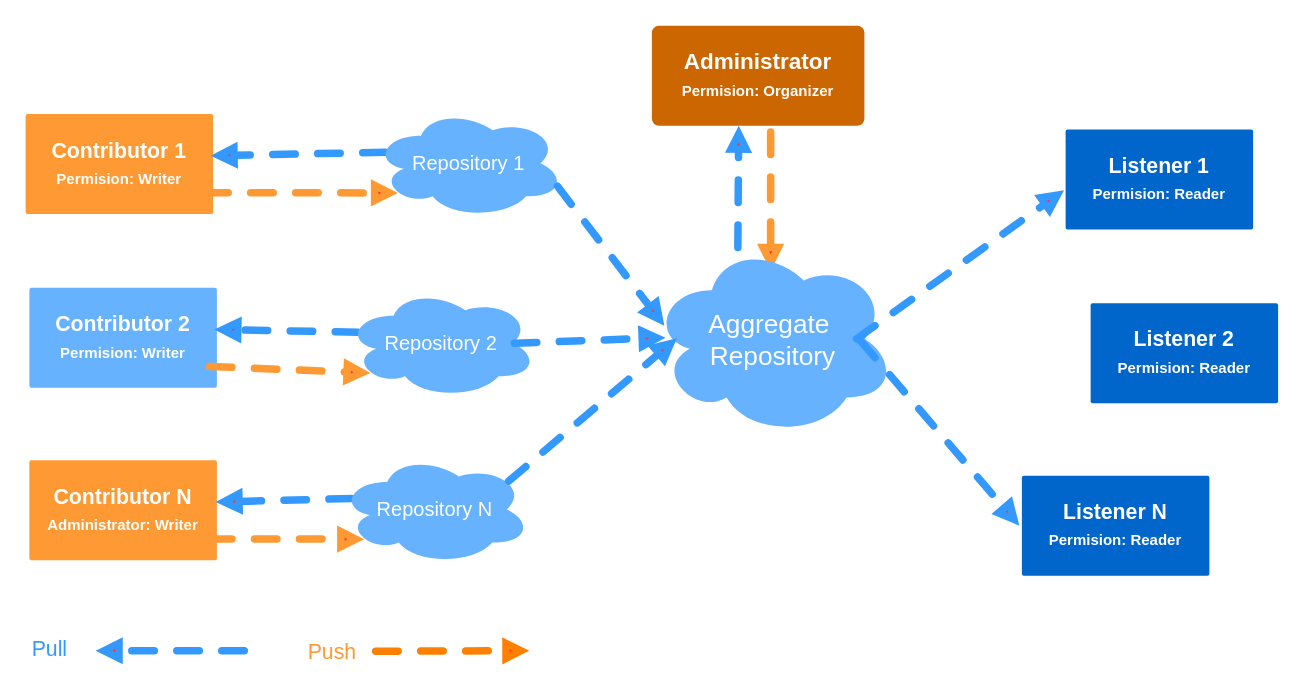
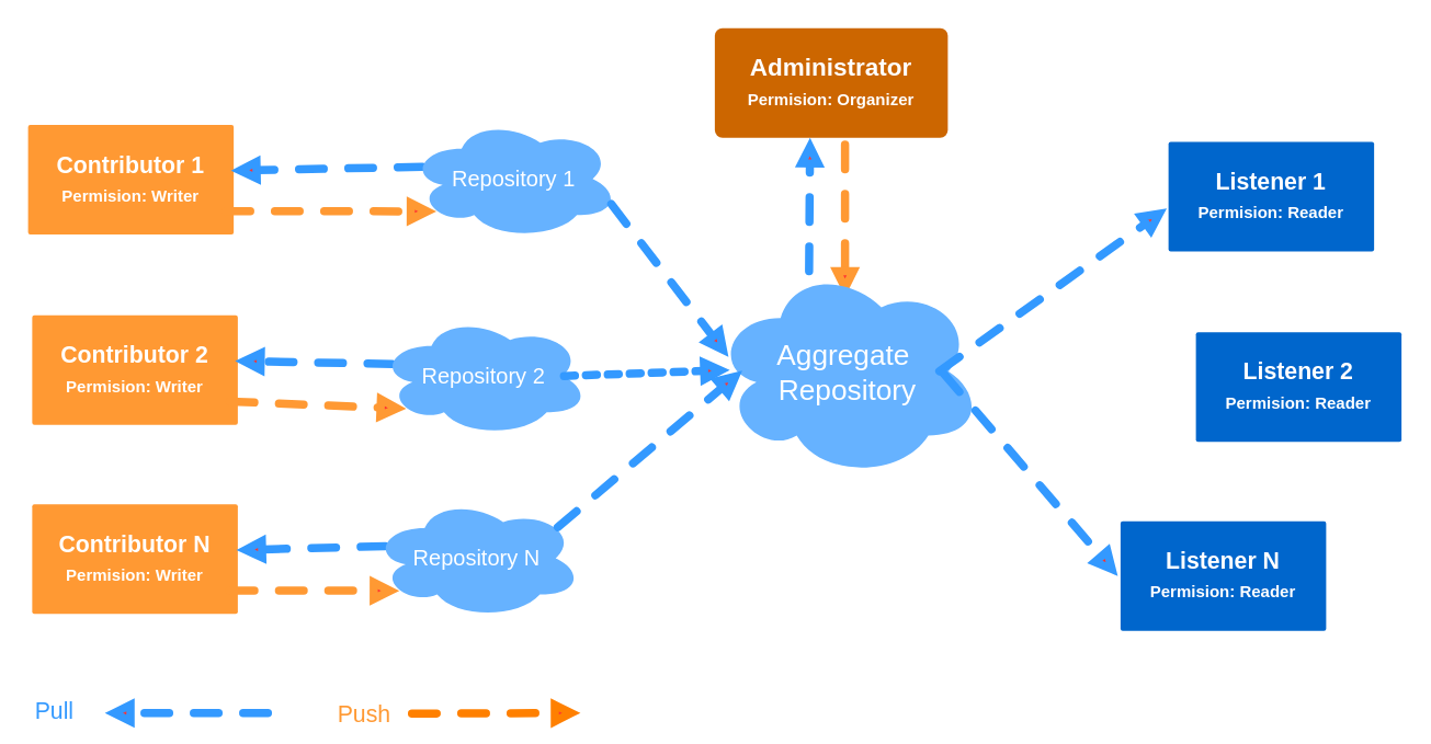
- <mxCell id="13" value="Contributor 2&lt;div&gt;&lt;span style=&quot;font-size: 12px;&quot;&gt;Permision: Writer&lt;/span&gt;&lt;br&gt;&lt;/div&gt;" style="rounded=1;whiteSpace=wrap;html=1;shadow=0;labelBackgroundColor=none;strokeColor=none;strokeWidth=3;fillColor=#66b2ff;fontFamily=Helvetica;fontSize=17;fontColor=#FFFFFF;align=center;spacing=5;fontStyle=1;arcSize=2;perimeterSpacing=2;" parent="1" vertex="1"><mxGeometry x="23" y="229.5" width="150" height="80" as="geometry" /></mxCell>
+ <mxCell id="13" value="Contributor 2&lt;div&gt;&lt;span style=&quot;font-size: 12px;&quot;&gt;Permision: Writer&lt;/span&gt;&lt;br&gt;&lt;/div&gt;" style="rounded=1;whiteSpace=wrap;html=1;shadow=0;labelBackgroundColor=none;strokeColor=none;strokeWidth=3;fillColor=#FF9933;fontFamily=Helvetica;fontSize=17;fontColor=#FFFFFF;align=center;spacing=5;fontStyle=1;arcSize=2;perimeterSpacing=2;" parent="1" vertex="1"><mxGeometry x="23" y="229.5" width="150" height="80" as="geometry" /></mxCell>
- <mxCell id="27" value="" style="endArrow=block;html=1;rounded=0;dashed=1;strokeWidth=6;flowAnimation=1;startFillColor=#3333FF;endFillColor=#FF3333;endFill=1;shadow=0;fixDash=0;fillColor=#d80073;strokeColor=#3399FF;anchorPointDirection=0;linecap=round;entryX=0.061;entryY=0.494;entryDx=0;entryDy=0;entryPerimeter=0;exitX=0.875;exitY=0.5;exitDx=0;exitDy=0;exitPerimeter=0;" parent="1" source="16" target="21" edge="1"><mxGeometry width="50" height="50" relative="1" as="geometry"><mxPoint x="523" y="199" as="sourcePoint" /><mxPoint x="403" y="199" as="targetPoint" /><Array as="points" /></mxGeometry></mxCell>
+ <mxCell id="27" value="" style="endArrow=block;html=1;rounded=0;dashed=0;strokeWidth=6;flowAnimation=1;startFillColor=#3333FF;endFillColor=#FF3333;endFill=1;shadow=0;fixDash=0;fillColor=#d80073;strokeColor=#3399FF;anchorPointDirection=0;linecap=round;entryX=0.061;entryY=0.494;entryDx=0;entryDy=0;entryPerimeter=0;exitX=0.875;exitY=0.5;exitDx=0;exitDy=0;exitPerimeter=0;" parent="1" source="16" target="21" edge="1"><mxGeometry width="50" height="50" relative="1" as="geometry"><mxPoint x="523" y="199" as="sourcePoint" /><mxPoint x="403" y="199" as="targetPoint" /><Array as="points" /></mxGeometry></mxCell>
- <mxCell id="17" value="Contributor N&lt;div&gt;&lt;span style=&quot;font-size: 12px;&quot;&gt;Administrator: Writer&lt;/span&gt;&lt;br&gt;&lt;/div&gt;" style="rounded=1;whiteSpace=wrap;html=1;shadow=0;labelBackgroundColor=none;strokeColor=none;strokeWidth=3;fillColor=#FF9933;fontFamily=Helvetica;fontSize=17;fontColor=#FFFFFF;align=center;spacing=5;fontStyle=1;arcSize=2;perimeterSpacing=2;" parent="1" vertex="1"><mxGeometry x="23" y="367.5" width="150" height="80" as="geometry" /></mxCell>
+ <mxCell id="17" value="Contributor N&lt;div&gt;&lt;span style=&quot;font-size: 12px;&quot;&gt;Permision: Writer&lt;/span&gt;&lt;br&gt;&lt;/div&gt;" style="rounded=1;whiteSpace=wrap;html=1;shadow=0;labelBackgroundColor=none;strokeColor=none;strokeWidth=3;fillColor=#FF9933;fontFamily=Helvetica;fontSize=17;fontColor=#FFFFFF;align=center;spacing=5;fontStyle=1;arcSize=2;perimeterSpacing=2;" parent="1" vertex="1"><mxGeometry x="23" y="367.5" width="150" height="80" as="geometry" /></mxCell>
